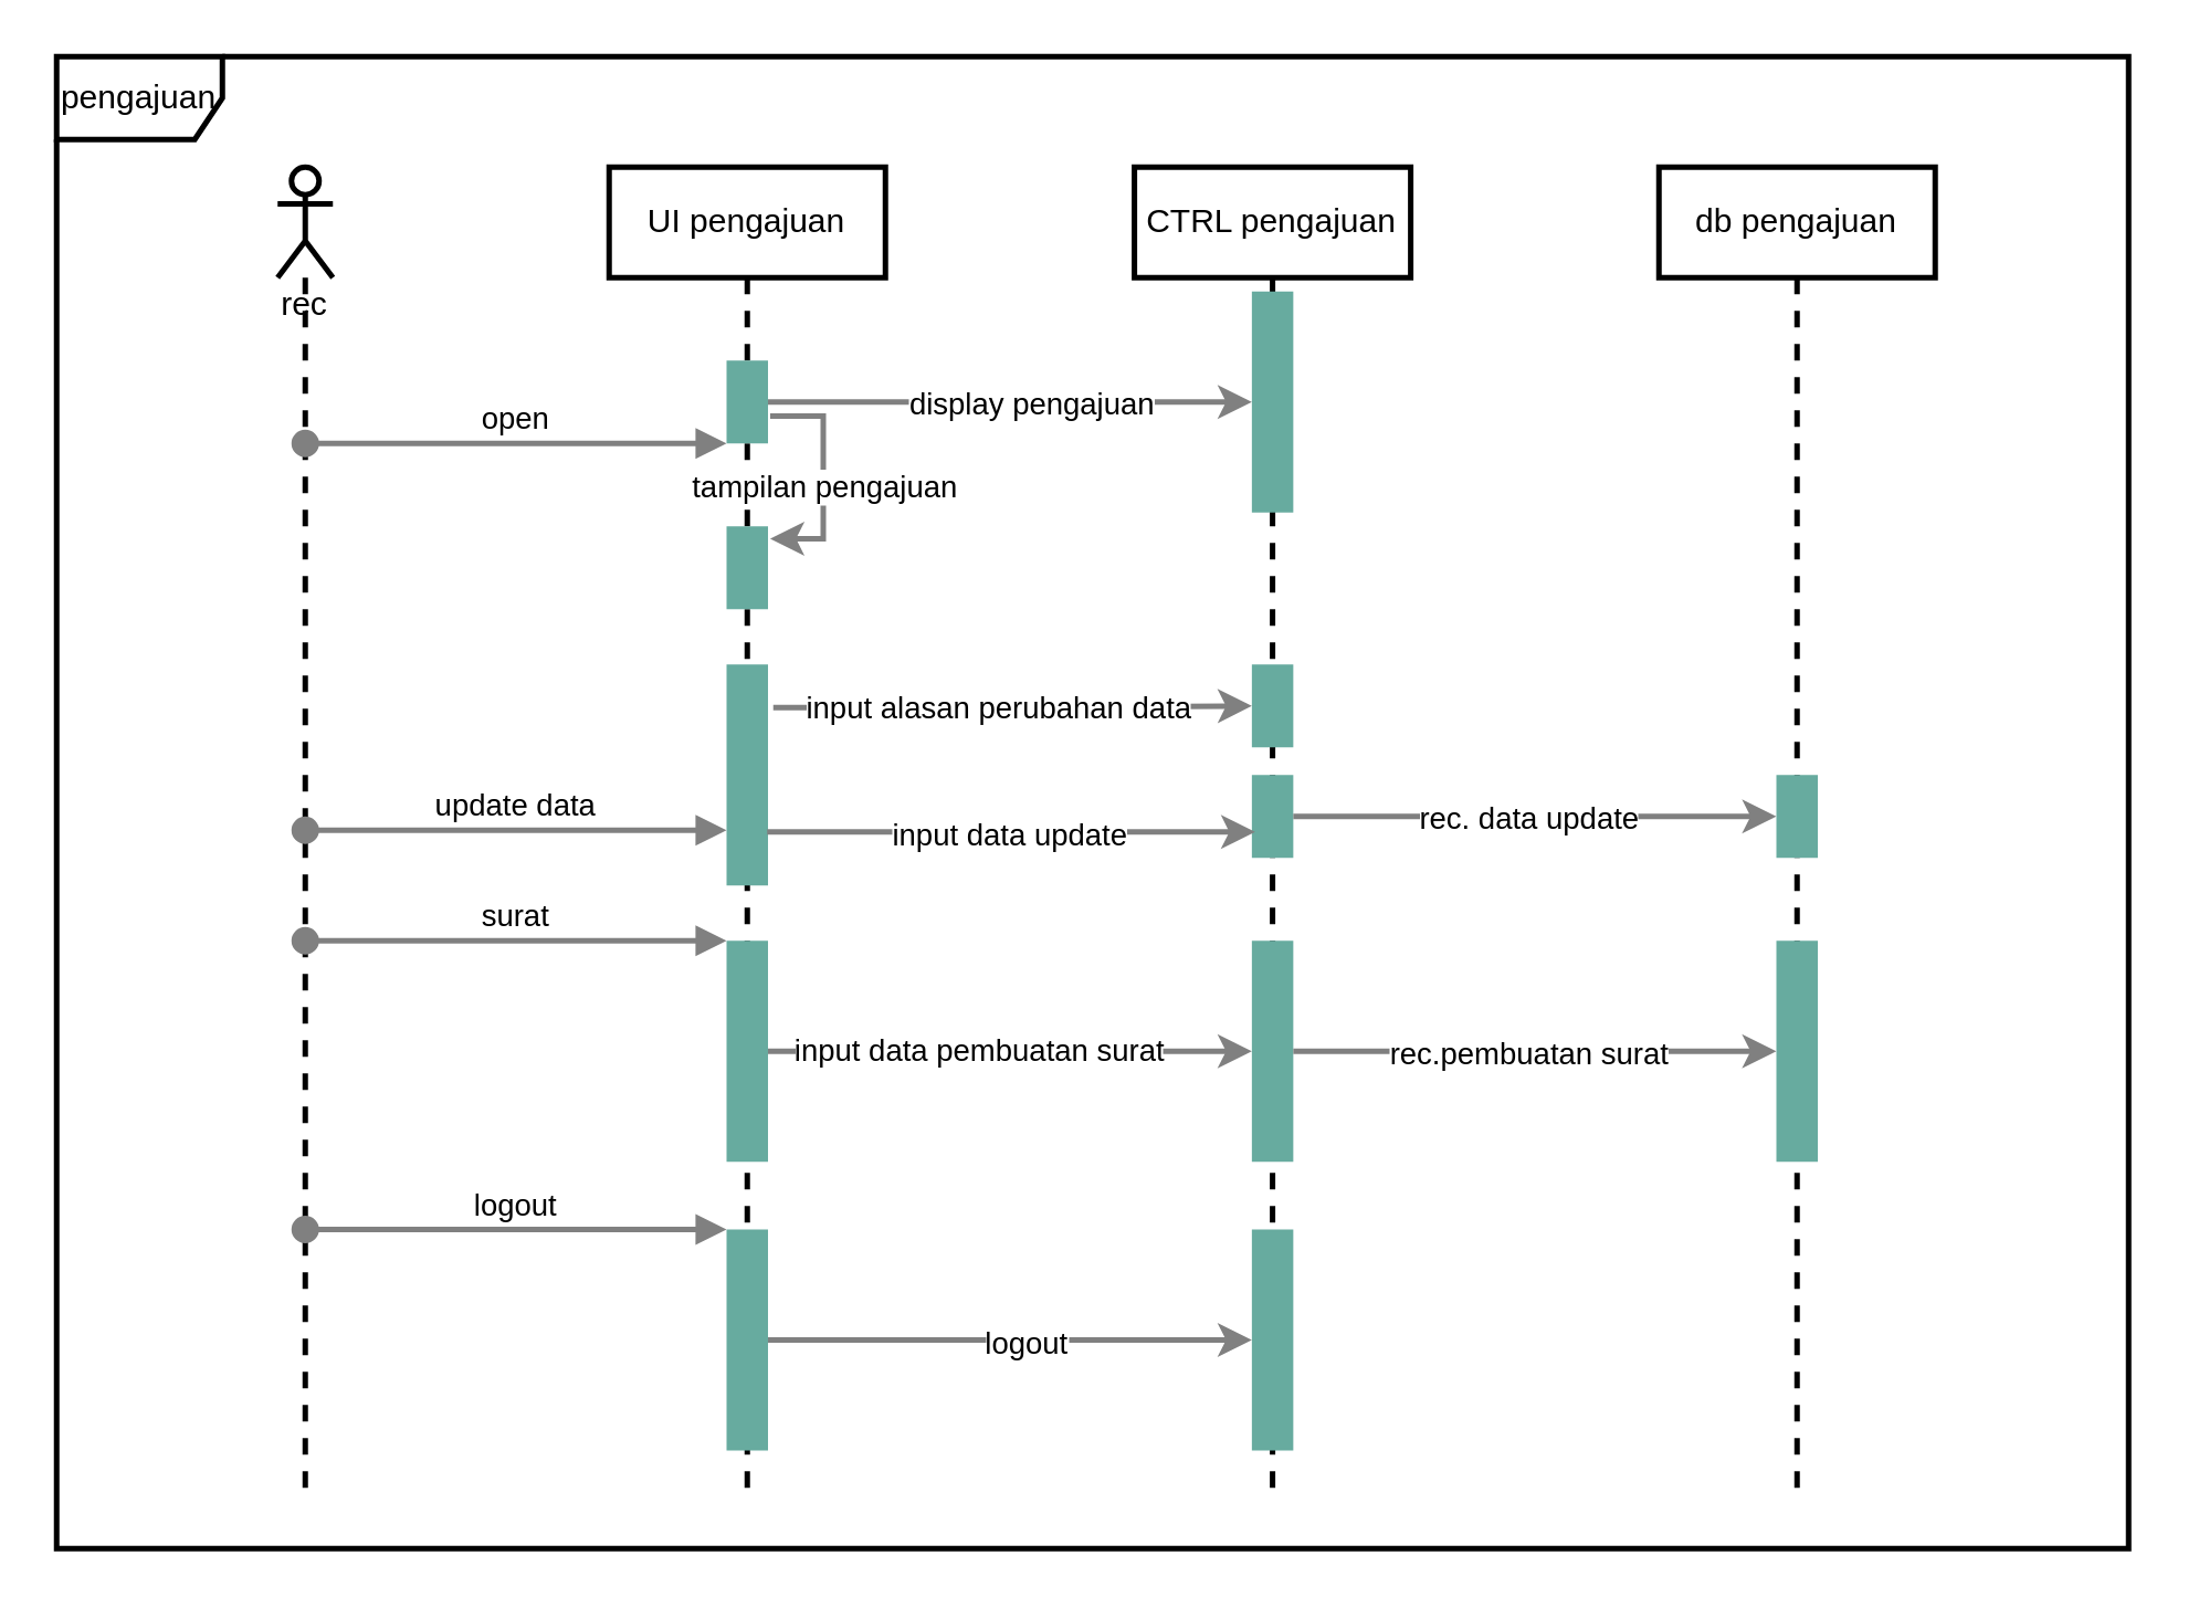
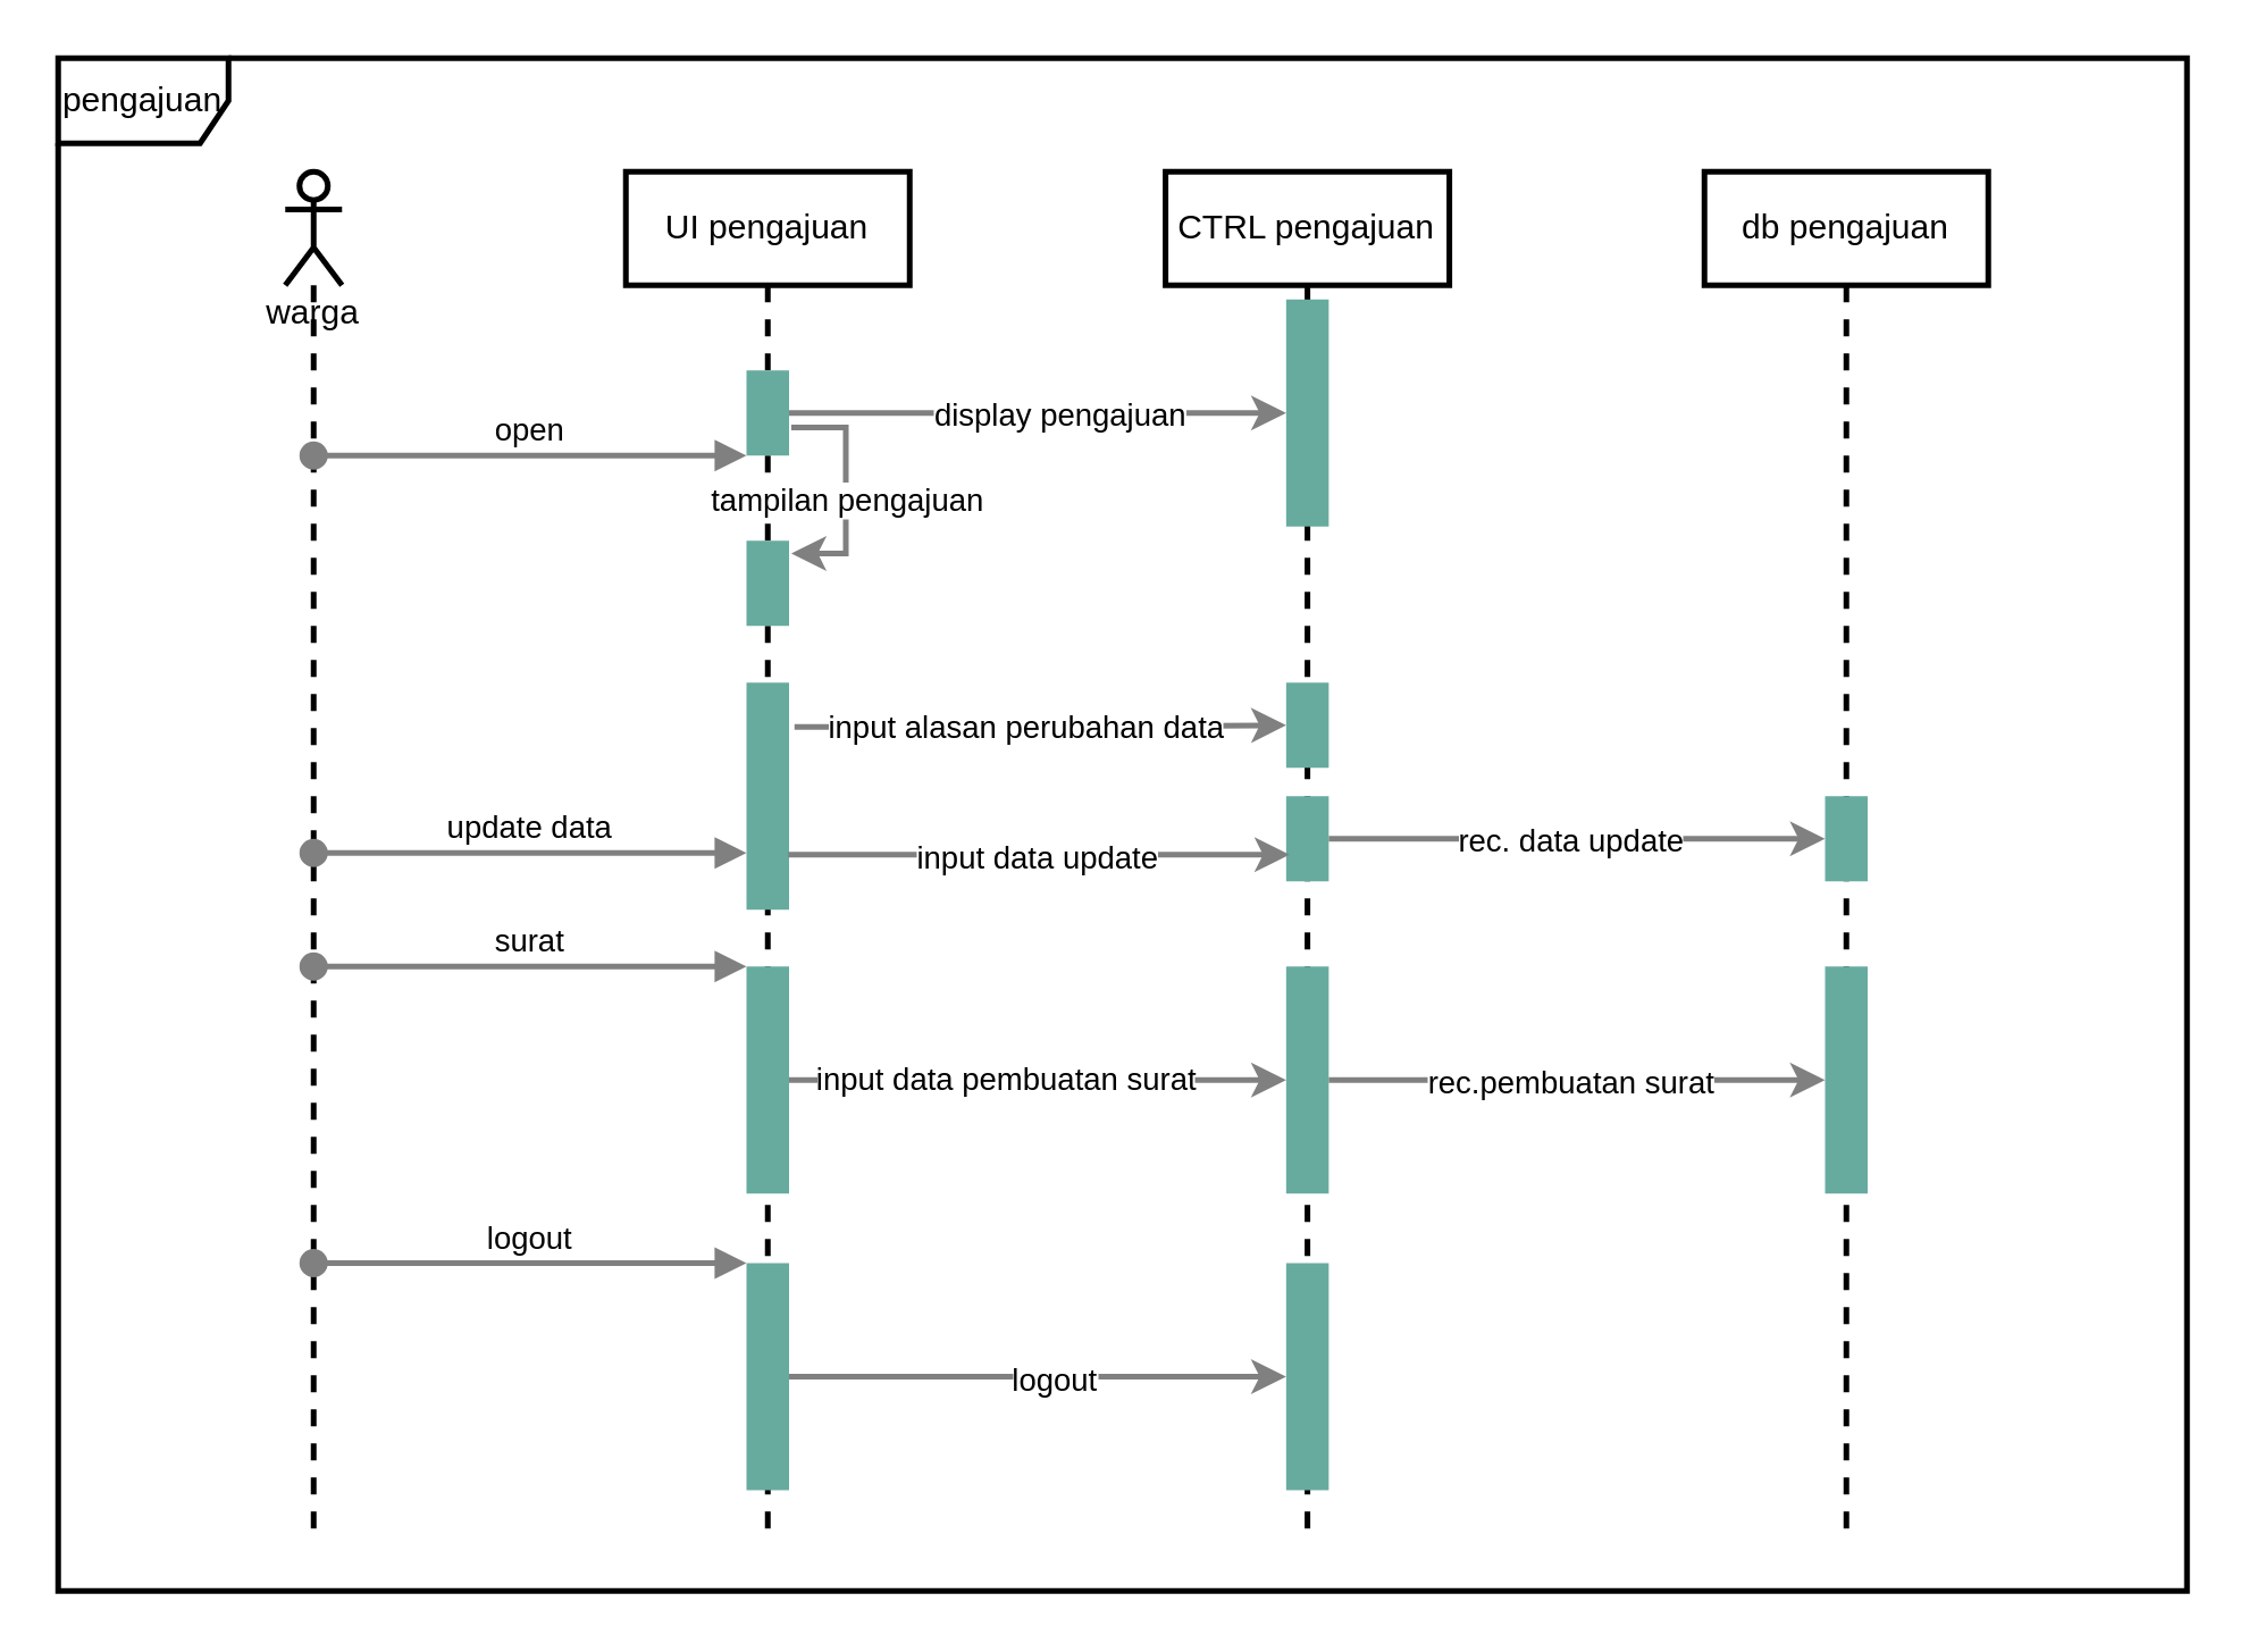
- <mxCell id="3" value="rec" style="shape=umlLifeline;participant=umlActor;perimeter=lifelinePerimeter;whiteSpace=wrap;html=1;container=1;collapsible=0;recursiveResize=0;verticalAlign=top;spacingTop=36;outlineConnect=0;size=40;strokeWidth=2;" vertex="1" parent="1"><mxGeometry x="100" y="60" width="20" height="480" as="geometry" /></mxCell>
+ <mxCell id="3" value="warga" style="shape=umlLifeline;participant=umlActor;perimeter=lifelinePerimeter;whiteSpace=wrap;html=1;container=1;collapsible=0;recursiveResize=0;verticalAlign=top;spacingTop=36;outlineConnect=0;size=40;strokeWidth=2;" vertex="1" parent="1"><mxGeometry x="100" y="60" width="20" height="480" as="geometry" /></mxCell>
